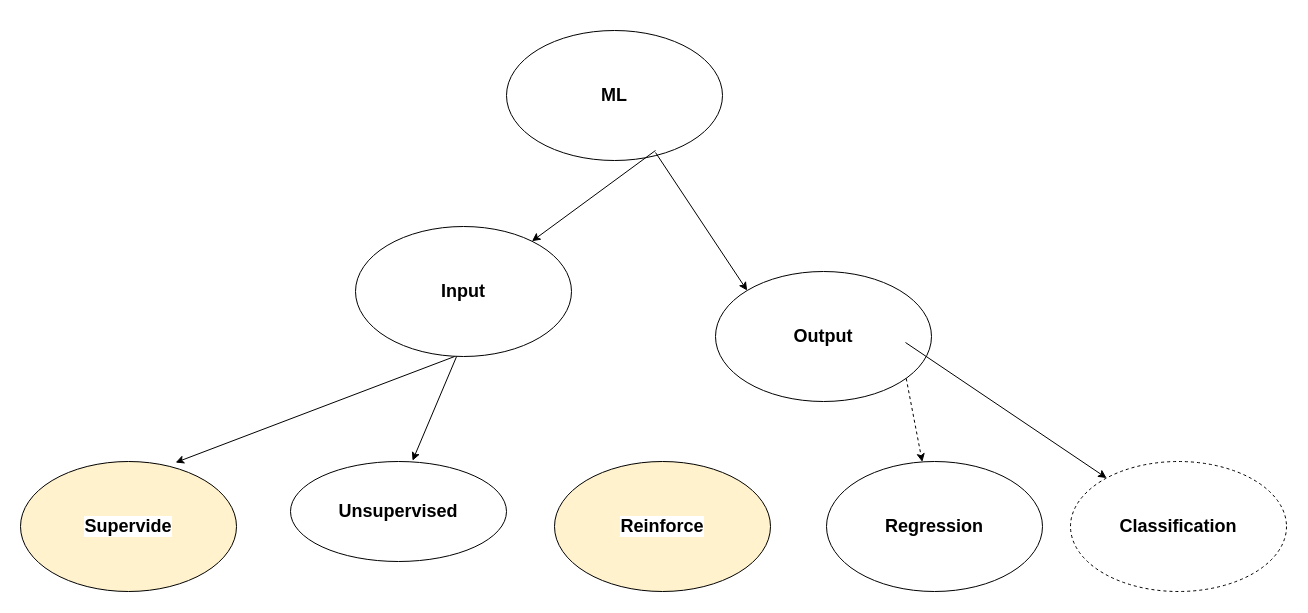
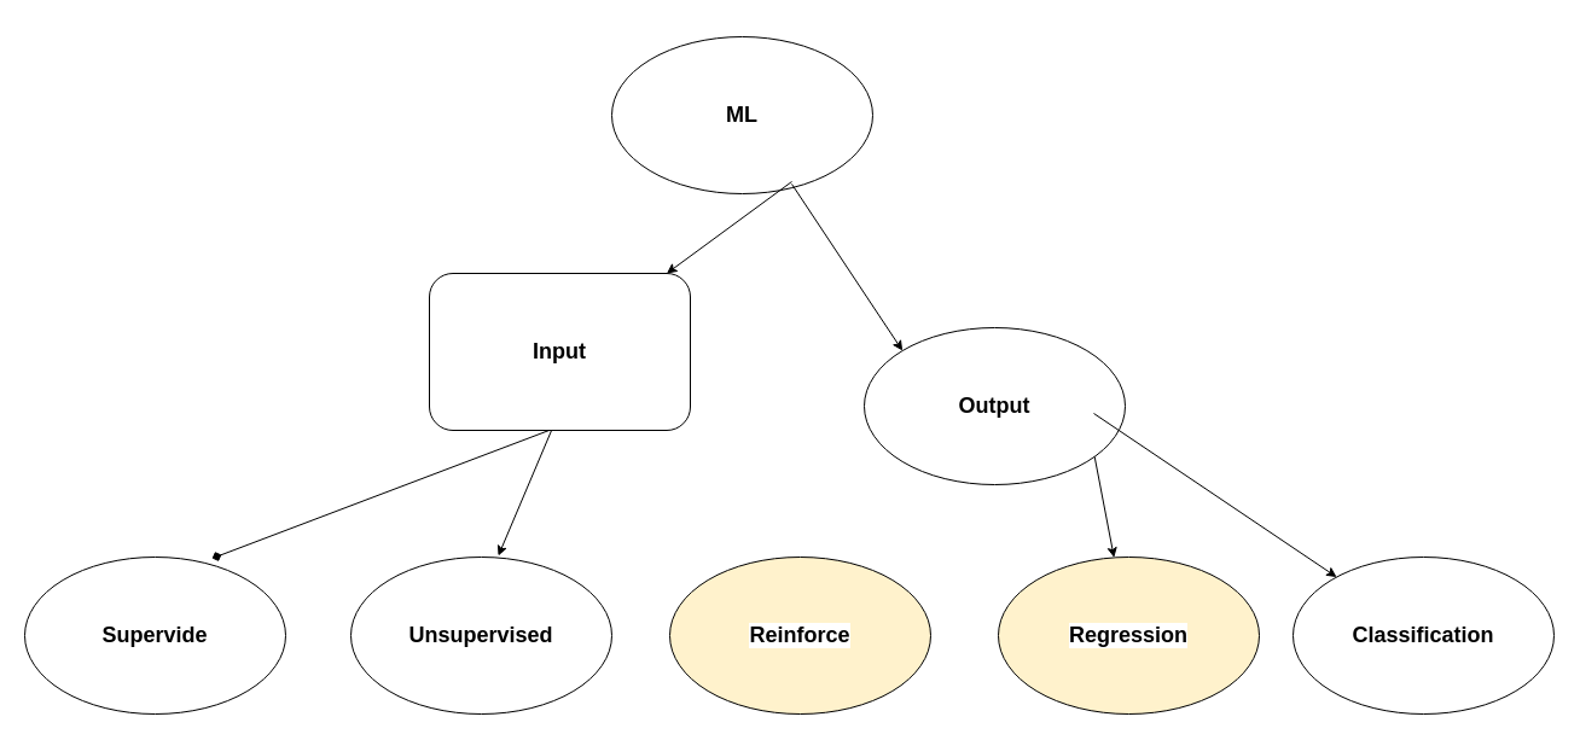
- <mxCell id="4" value="&lt;span style=&quot;font-size: 18px;&quot;&gt;&lt;b&gt;Input&lt;/b&gt;&lt;/span&gt;" style="ellipse;whiteSpace=wrap;html=1;labelBackgroundColor=#FFFFFF;fillColor=#FFFFFF;" vertex="1" parent="2"><mxGeometry x="335" y="206" width="216" height="130" as="geometry" /></mxCell>
+ <mxCell id="4" value="&lt;span style=&quot;font-size: 18px;&quot;&gt;&lt;b&gt;Input&lt;/b&gt;&lt;/span&gt;" style="whiteSpace=wrap;html=1;labelBackgroundColor=#FFFFFF;fillColor=#FFFFFF;rounded=1;" vertex="1" parent="2"><mxGeometry x="335" y="206" width="216" height="130" as="geometry" /></mxCell>
- <mxCell id="16" value="" style="endArrow=classic;html=1;rounded=0;fontSize=18;exitX=0.883;exitY=0.823;exitDx=0;exitDy=0;exitPerimeter=0;dashed=1;" edge="1" parent="2" source="5" target="9"><mxGeometry width="50" height="50" relative="1" as="geometry"><mxPoint x="855" y="336" as="sourcePoint" /><mxPoint x="1056" y="472" as="targetPoint" /><Array as="points" /></mxGeometry></mxCell>
+ <mxCell id="16" value="" style="endArrow=classic;html=1;rounded=0;fontSize=18;exitX=0.883;exitY=0.823;exitDx=0;exitDy=0;exitPerimeter=0;" edge="1" parent="2" source="5" target="9"><mxGeometry width="50" height="50" relative="1" as="geometry"><mxPoint x="855" y="336" as="sourcePoint" /><mxPoint x="1056" y="472" as="targetPoint" /><Array as="points" /></mxGeometry></mxCell>
- <mxCell id="13" value="" style="endArrow=classic;html=1;rounded=0;fontSize=18;entryX=0.718;entryY=0.008;entryDx=0;entryDy=0;entryPerimeter=0;exitX=0.459;exitY=1;exitDx=0;exitDy=0;exitPerimeter=0;" edge="1" parent="2" source="4" target="6"><mxGeometry width="50" height="50" relative="1" as="geometry"><mxPoint x="439.01" y="332" as="sourcePoint" /><mxPoint x="315" y="423" as="targetPoint" /><Array as="points" /></mxGeometry></mxCell>
+ <mxCell id="13" value="" style="endArrow=diamond;html=1;rounded=0;fontSize=18;entryX=0.718;entryY=0.008;entryDx=0;entryDy=0;entryPerimeter=0;exitX=0.459;exitY=1;exitDx=0;exitDy=0;exitPerimeter=0;" edge="1" parent="2" source="4" target="6"><mxGeometry width="50" height="50" relative="1" as="geometry"><mxPoint x="439.01" y="332" as="sourcePoint" /><mxPoint x="315" y="423" as="targetPoint" /><Array as="points" /></mxGeometry></mxCell>
- <mxCell id="7" value="&lt;span style=&quot;font-size: 18px;&quot;&gt;&lt;b&gt;Unsupervised&lt;/b&gt;&lt;/span&gt;" style="ellipse;whiteSpace=wrap;html=1;labelBackgroundColor=#FFFFFF;fillColor=#FFFFFF;" vertex="1" parent="2"><mxGeometry x="270" y="441" width="216" height="100" as="geometry" /></mxCell>
+ <mxCell id="7" value="&lt;span style=&quot;font-size: 18px;&quot;&gt;&lt;b&gt;Unsupervised&lt;/b&gt;&lt;/span&gt;" style="ellipse;whiteSpace=wrap;html=1;labelBackgroundColor=#FFFFFF;fillColor=#FFFFFF;" vertex="1" parent="2"><mxGeometry x="270" y="441" width="216" height="130" as="geometry" /></mxCell>
- <mxCell id="6" value="&lt;span style=&quot;font-size: 18px;&quot;&gt;&lt;b&gt;Supervide&lt;/b&gt;&lt;/span&gt;" style="ellipse;whiteSpace=wrap;html=1;labelBackgroundColor=#FFFFFF;fillColor=#fff2cc;" vertex="1" parent="2"><mxGeometry y="441" width="216" height="130" as="geometry" /></mxCell>
+ <mxCell id="6" value="&lt;span style=&quot;font-size: 18px;&quot;&gt;&lt;b&gt;Supervide&lt;/b&gt;&lt;/span&gt;" style="ellipse;whiteSpace=wrap;html=1;labelBackgroundColor=#FFFFFF;fillColor=#FFFFFF;" vertex="1" parent="2"><mxGeometry y="441" width="216" height="130" as="geometry" /></mxCell>
- <mxCell id="9" value="&lt;span style=&quot;font-size: 18px;&quot;&gt;&lt;b&gt;Regression&lt;/b&gt;&lt;/span&gt;" style="ellipse;whiteSpace=wrap;html=1;labelBackgroundColor=#FFFFFF;fillColor=#FFFFFF;" vertex="1" parent="2"><mxGeometry x="806" y="441" width="216" height="130" as="geometry" /></mxCell>
+ <mxCell id="9" value="&lt;span style=&quot;font-size: 18px;&quot;&gt;&lt;b&gt;Regression&lt;/b&gt;&lt;/span&gt;" style="ellipse;whiteSpace=wrap;html=1;labelBackgroundColor=#FFFFFF;fillColor=#fff2cc;" vertex="1" parent="2"><mxGeometry x="806" y="441" width="216" height="130" as="geometry" /></mxCell>
- <mxCell id="10" value="&lt;span style=&quot;font-size: 18px;&quot;&gt;&lt;b&gt;Classification&lt;/b&gt;&lt;/span&gt;" style="ellipse;whiteSpace=wrap;html=1;labelBackgroundColor=#FFFFFF;fillColor=#FFFFFF;dashed=1;" vertex="1" parent="2"><mxGeometry x="1050" y="441" width="216" height="130" as="geometry" /></mxCell>
+ <mxCell id="10" value="&lt;span style=&quot;font-size: 18px;&quot;&gt;&lt;b&gt;Classification&lt;/b&gt;&lt;/span&gt;" style="ellipse;whiteSpace=wrap;html=1;labelBackgroundColor=#FFFFFF;fillColor=#FFFFFF;" vertex="1" parent="2"><mxGeometry x="1050" y="441" width="216" height="130" as="geometry" /></mxCell>
